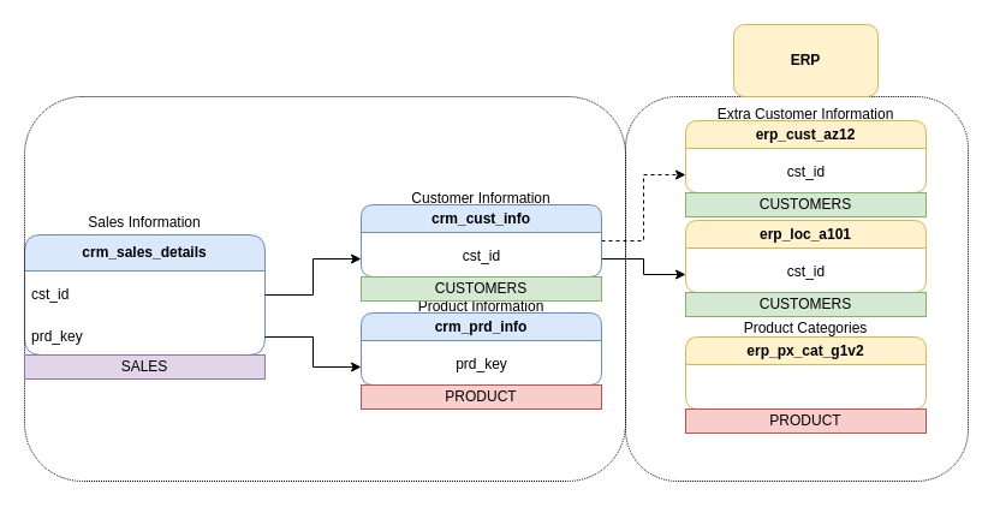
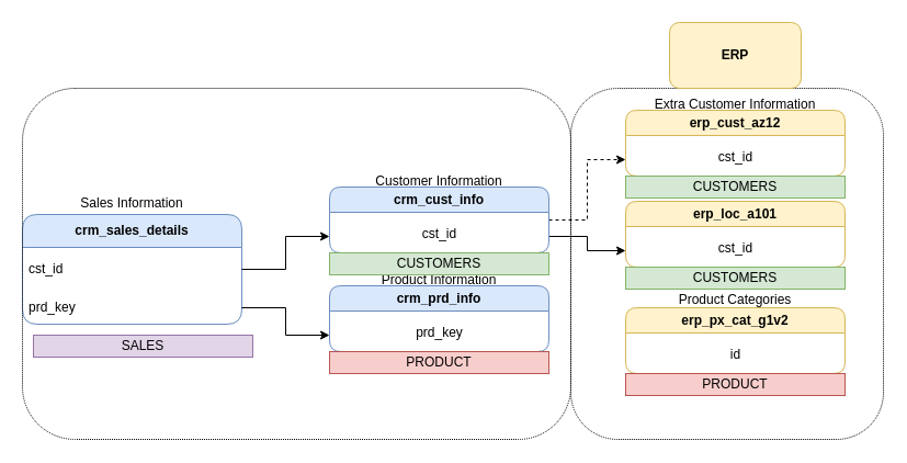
- <mxCell id="33" value="SALES" style="text;html=1;strokeColor=#9673a6;fillColor=#e1d5e7;align=center;verticalAlign=middle;whiteSpace=wrap;overflow=hidden;" vertex="1" parent="1"><mxGeometry x="20" y="295" width="200" height="20" as="geometry" /></mxCell>
+ <mxCell id="33" value="SALES" style="text;html=1;strokeColor=#9673a6;fillColor=#e1d5e7;align=center;verticalAlign=middle;whiteSpace=wrap;overflow=hidden;" vertex="1" parent="1"><mxGeometry x="30" y="305" width="200" height="20" as="geometry" /></mxCell>
+ <mxCell id="20" value="id" style="text;html=1;align=center;verticalAlign=middle;resizable=0;points=[];autosize=1;strokeColor=none;fillColor=none;" parent="1" vertex="1"><mxGeometry x="655" y="308" width="30" height="30" as="geometry" /></mxCell>
